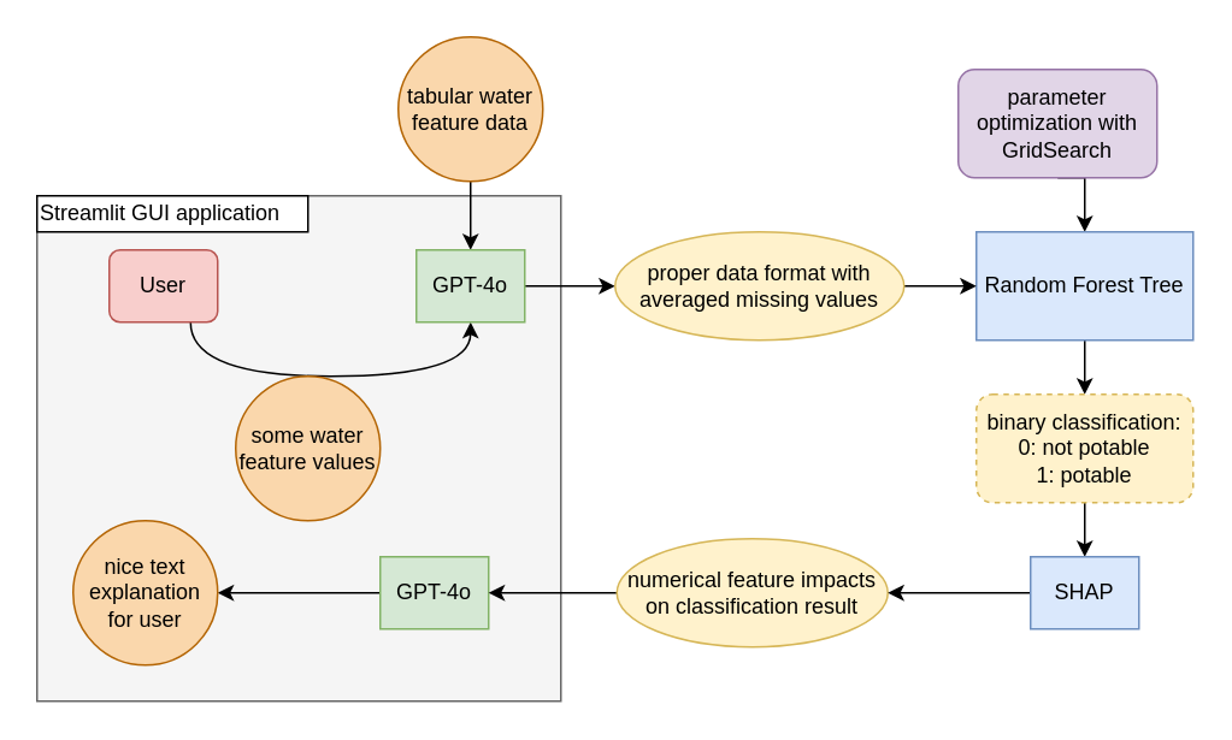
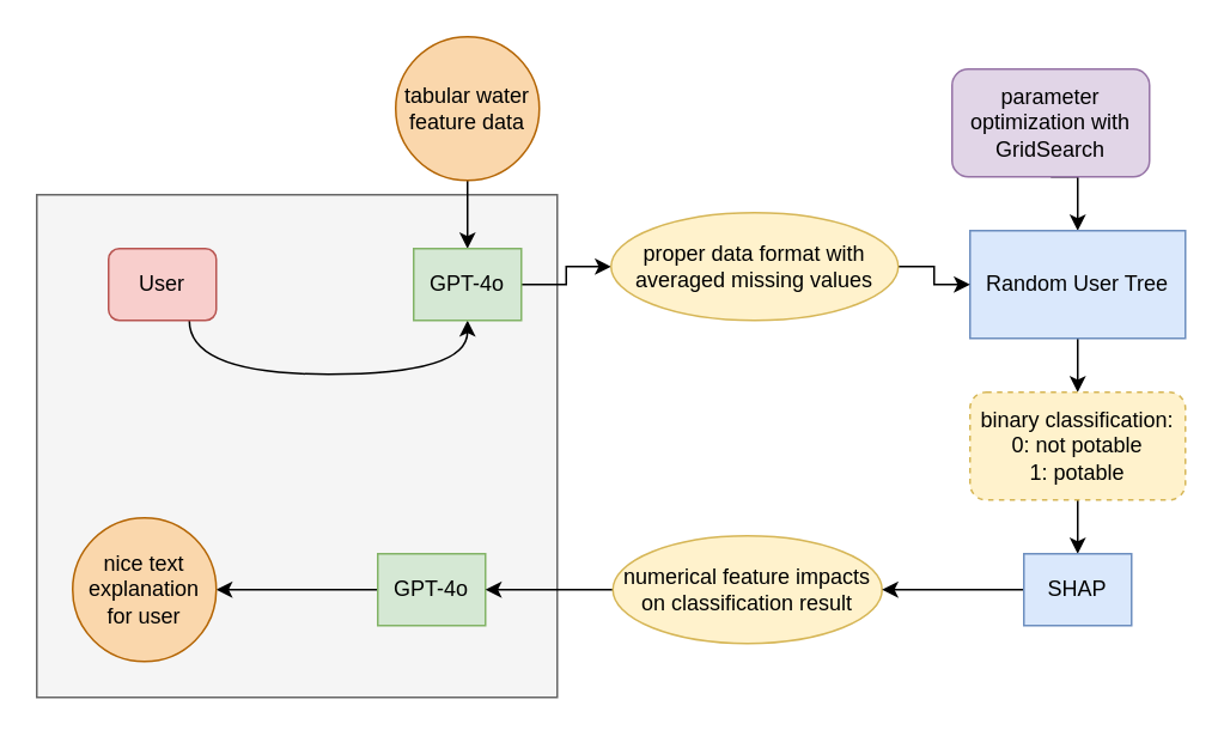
- <mxCell id="3" value="&lt;div align=&quot;left&quot;&gt;Streamlit GUI application&lt;/div&gt;" style="rounded=0;whiteSpace=wrap;html=1;align=left;" vertex="1" parent="1"><mxGeometry x="20" y="108" width="150" height="20" as="geometry" /></mxCell>
- <mxCell id="18" value="proper data format with averaged missing values" style="ellipse;whiteSpace=wrap;html=1;fillColor=#fff2cc;strokeColor=#d6b656;" vertex="1" parent="1"><mxGeometry x="340" y="128" width="160" height="60" as="geometry" /></mxCell>
+ <mxCell id="18" value="proper data format with averaged missing values" style="ellipse;whiteSpace=wrap;html=1;fillColor=#fff2cc;strokeColor=#d6b656;" vertex="1" parent="1"><mxGeometry x="340" y="118" width="160" height="60" as="geometry" /></mxCell>
- <mxCell id="9" value="Random Forest Tree" style="rounded=0;whiteSpace=wrap;html=1;fillColor=#dae8fc;strokeColor=#6c8ebf;" vertex="1" parent="1"><mxGeometry x="540" y="128" width="120" height="60" as="geometry" /></mxCell>
+ <mxCell id="9" value="Random User Tree" style="rounded=0;whiteSpace=wrap;html=1;fillColor=#dae8fc;strokeColor=#6c8ebf;" vertex="1" parent="1"><mxGeometry x="540" y="128" width="120" height="60" as="geometry" /></mxCell>
- <mxCell id="16" value="some water&lt;br&gt;feature values" style="ellipse;whiteSpace=wrap;html=1;fillColor=#fad7ac;strokeColor=#b46504;" vertex="1" parent="1"><mxGeometry x="130" y="208" width="80" height="80" as="geometry" /></mxCell>
